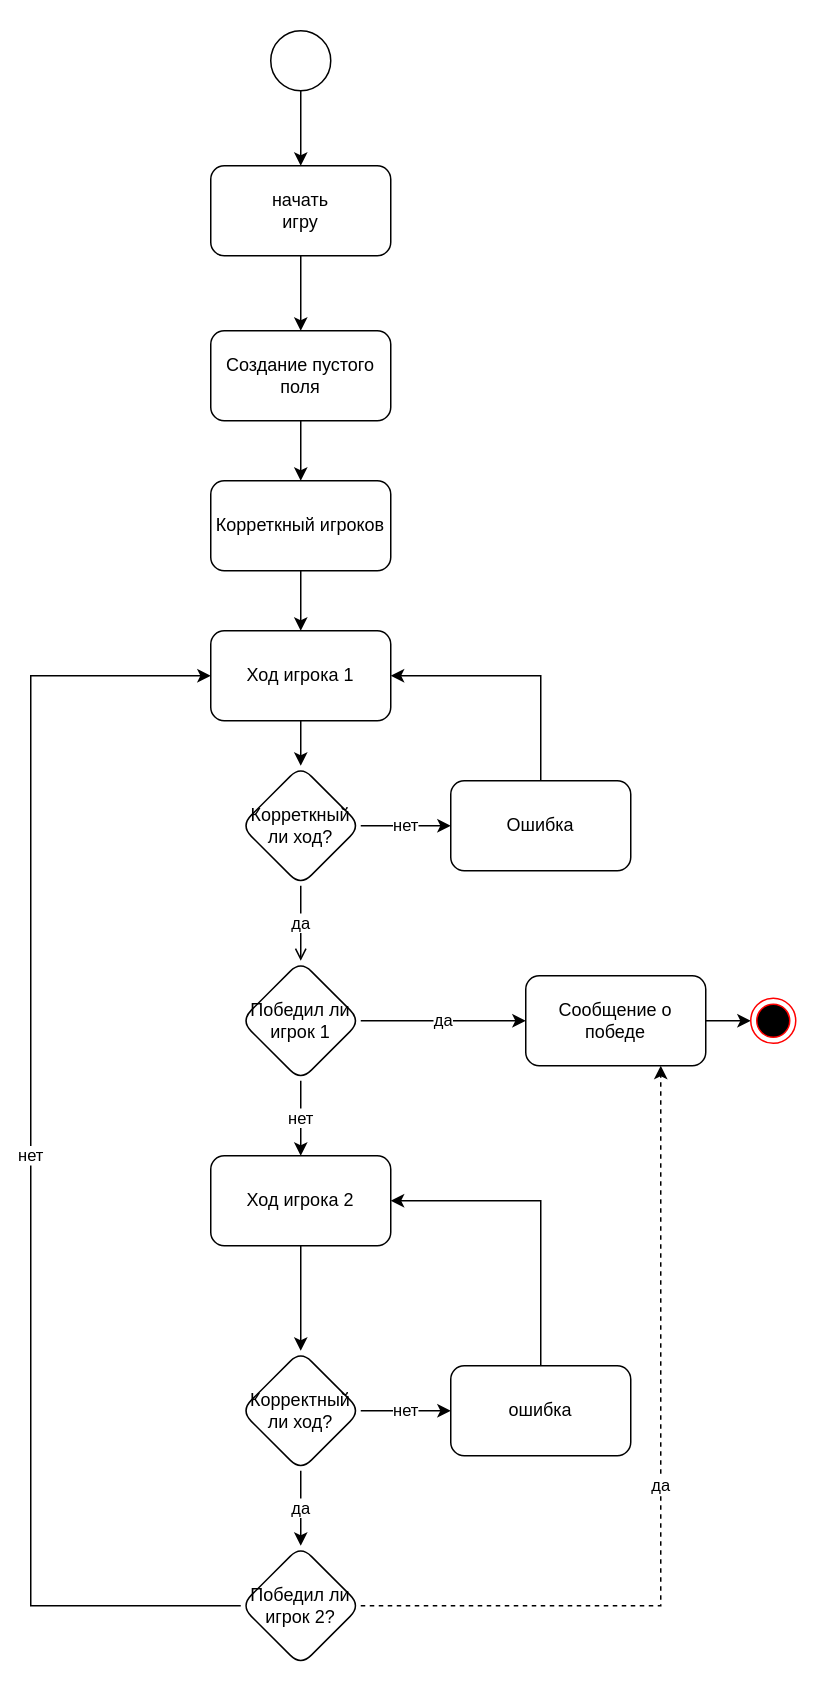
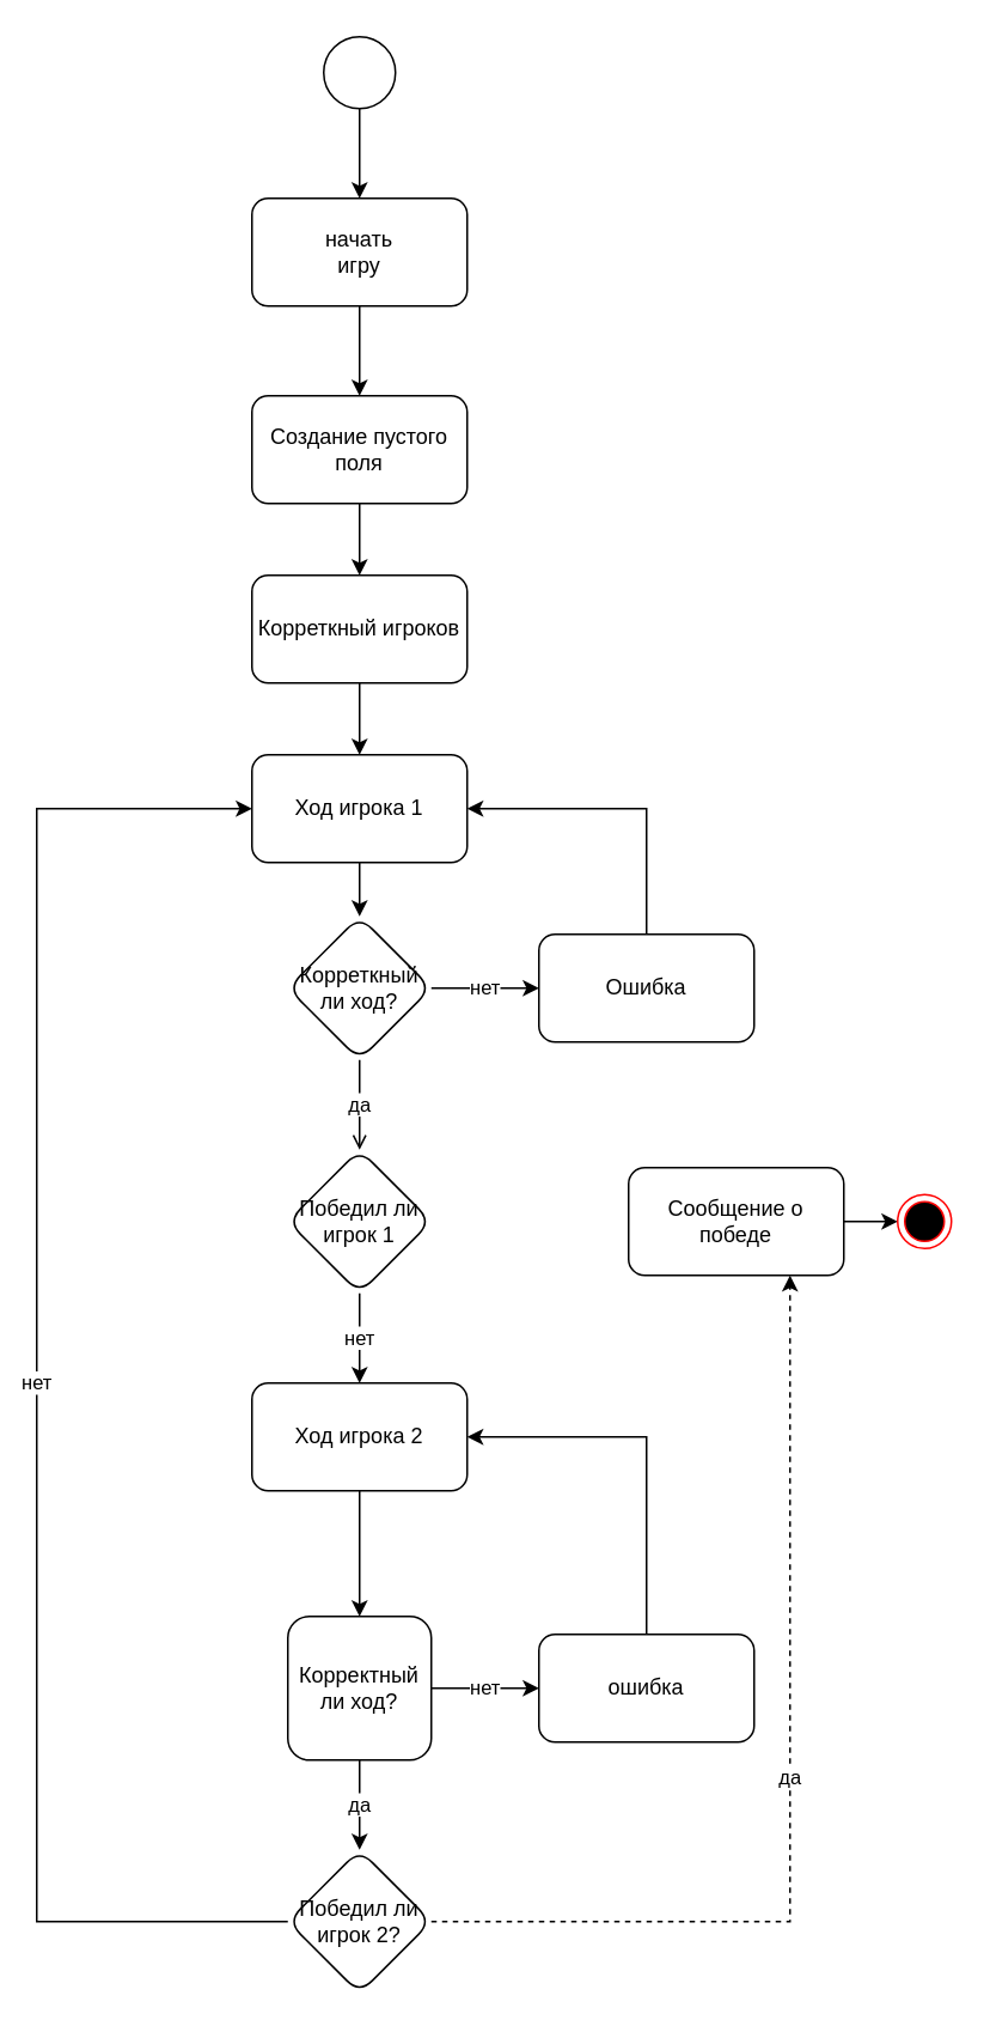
- <mxCell id="15" value="да" style="edgeStyle=orthogonalEdgeStyle;rounded=0;orthogonalLoop=1;jettySize=auto;html=1;" edge="1" parent="1" source="17" target="21"><mxGeometry relative="1" as="geometry" /></mxCell>
- <mxCell id="27" value="Корректный ли ход?" style="rhombus;whiteSpace=wrap;html=1;rounded=1;" vertex="1" parent="1"><mxGeometry x="160" y="900" width="80" height="80" as="geometry" /></mxCell>
+ <mxCell id="27" value="Корректный ли ход?" style="whiteSpace=wrap;html=1;rounded=1;" vertex="1" parent="1"><mxGeometry x="160" y="900" width="80" height="80" as="geometry" /></mxCell>
